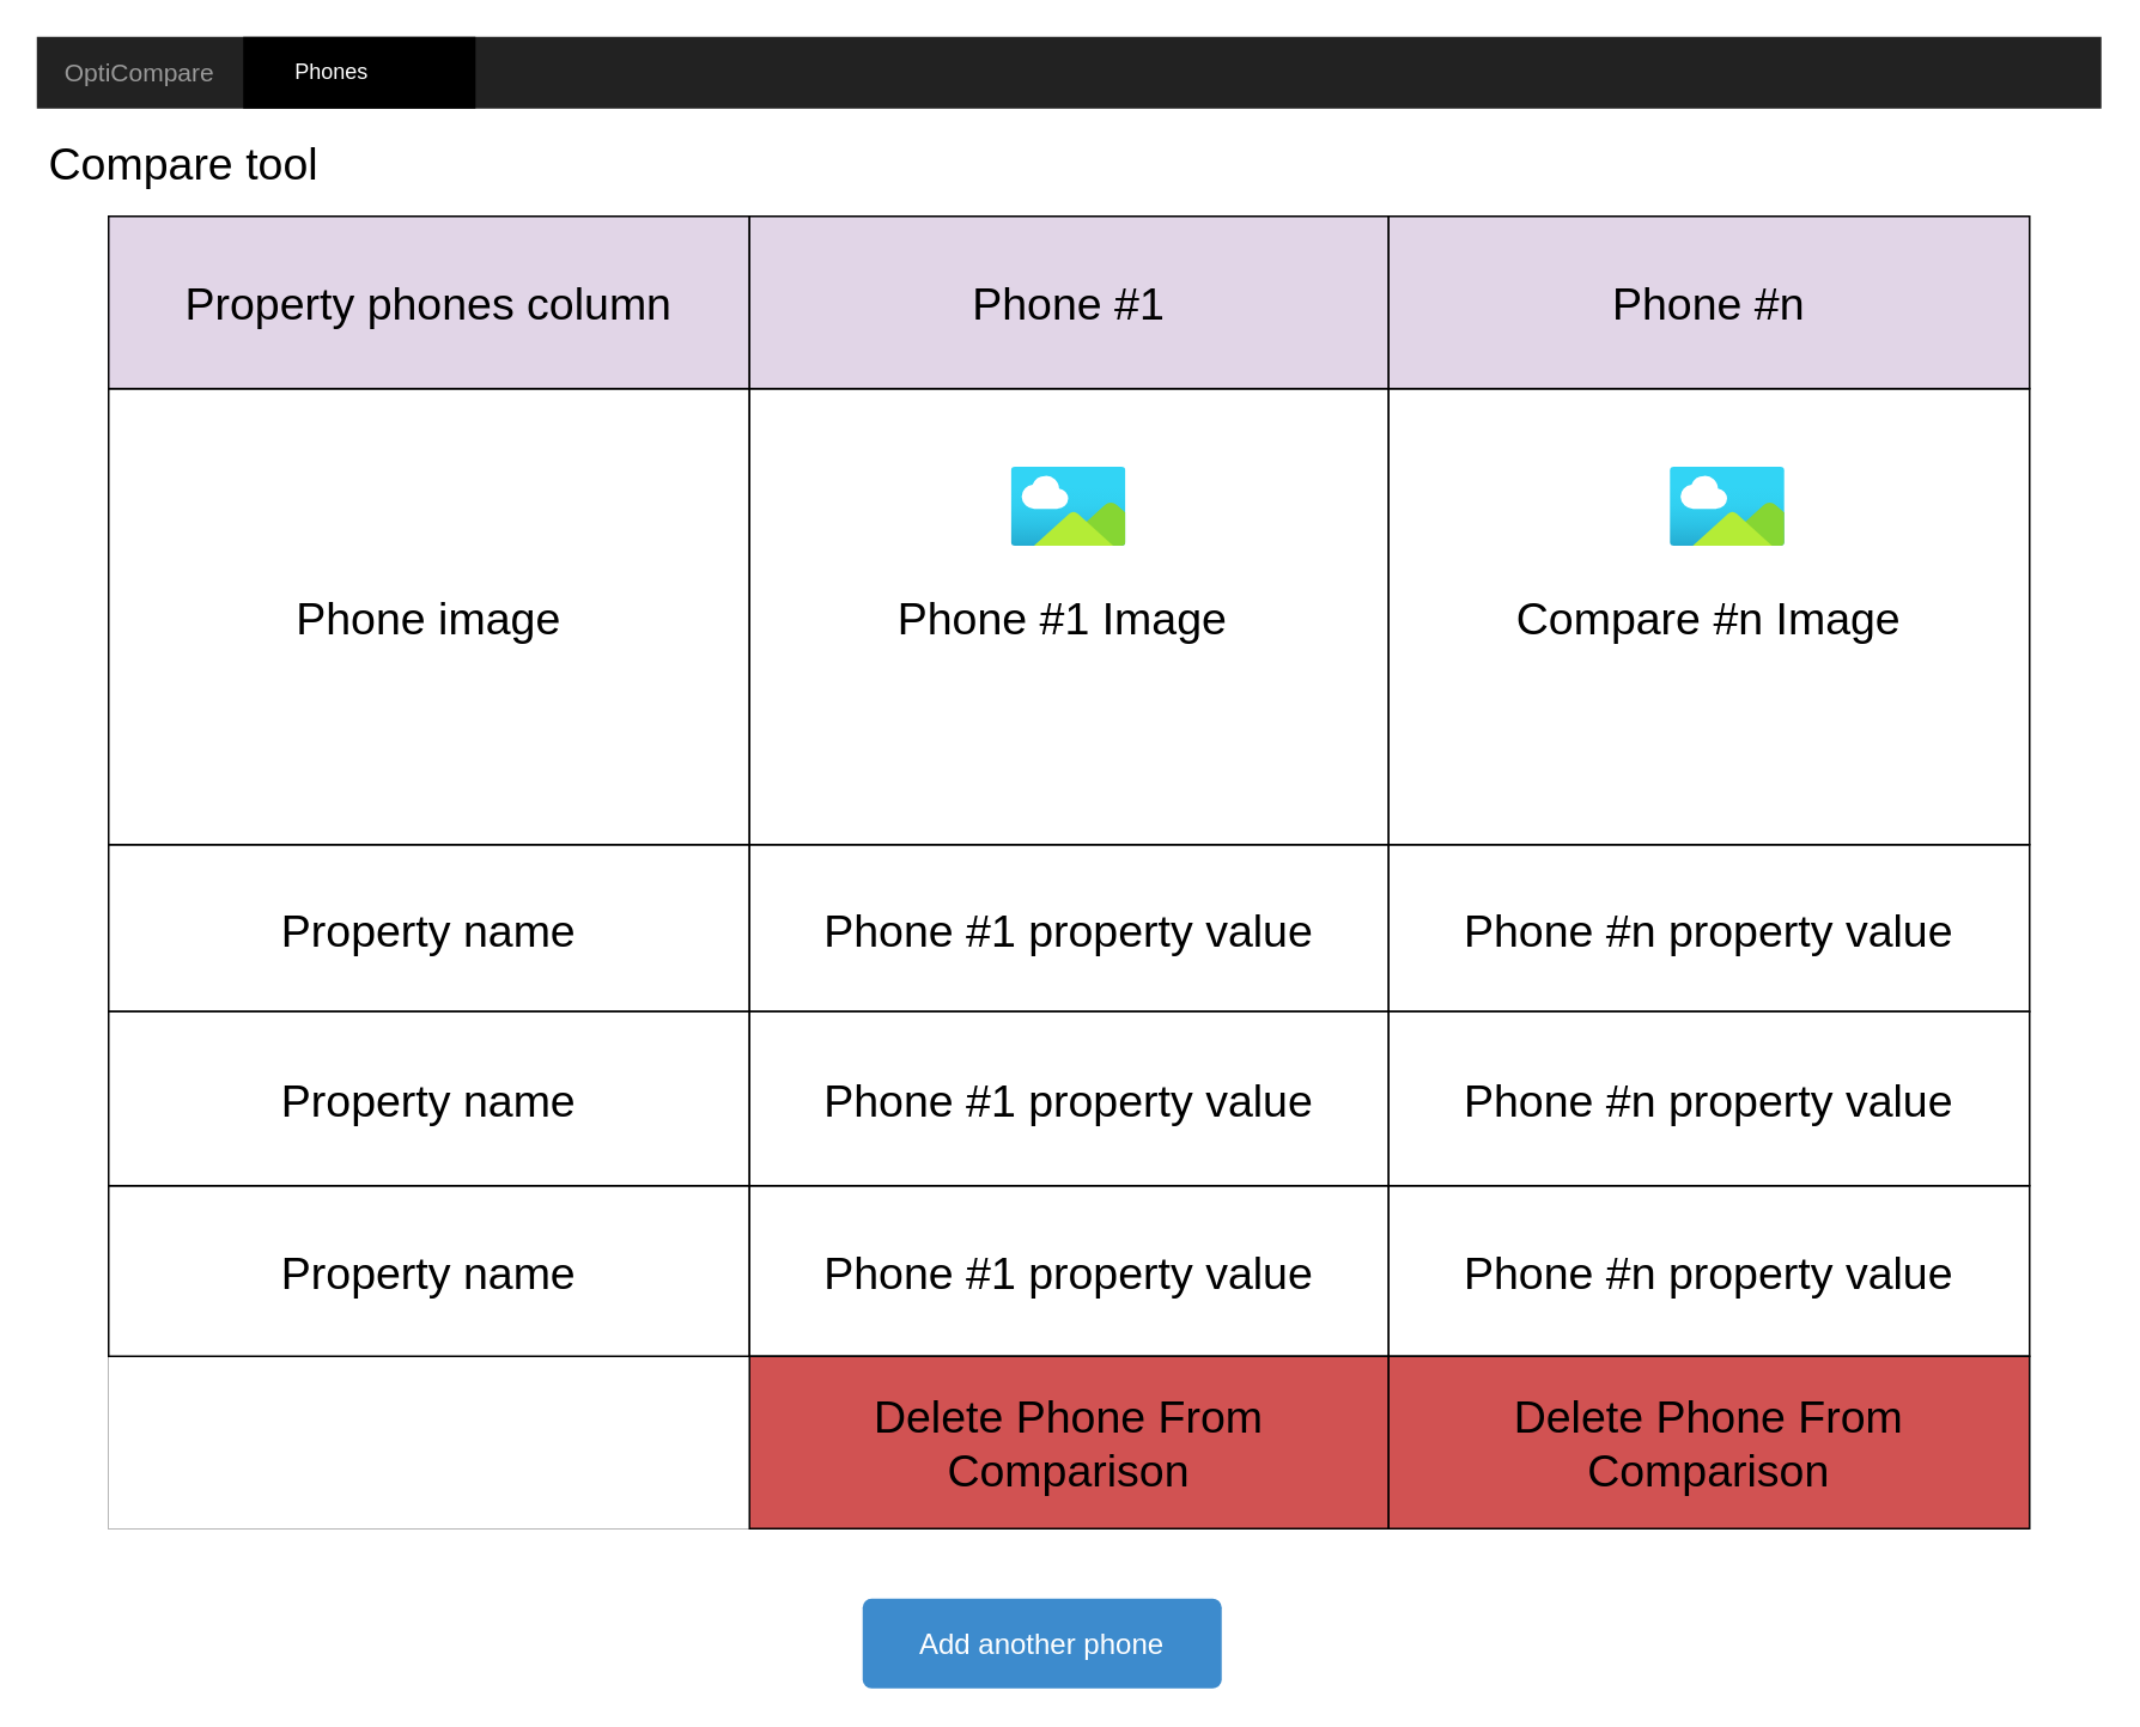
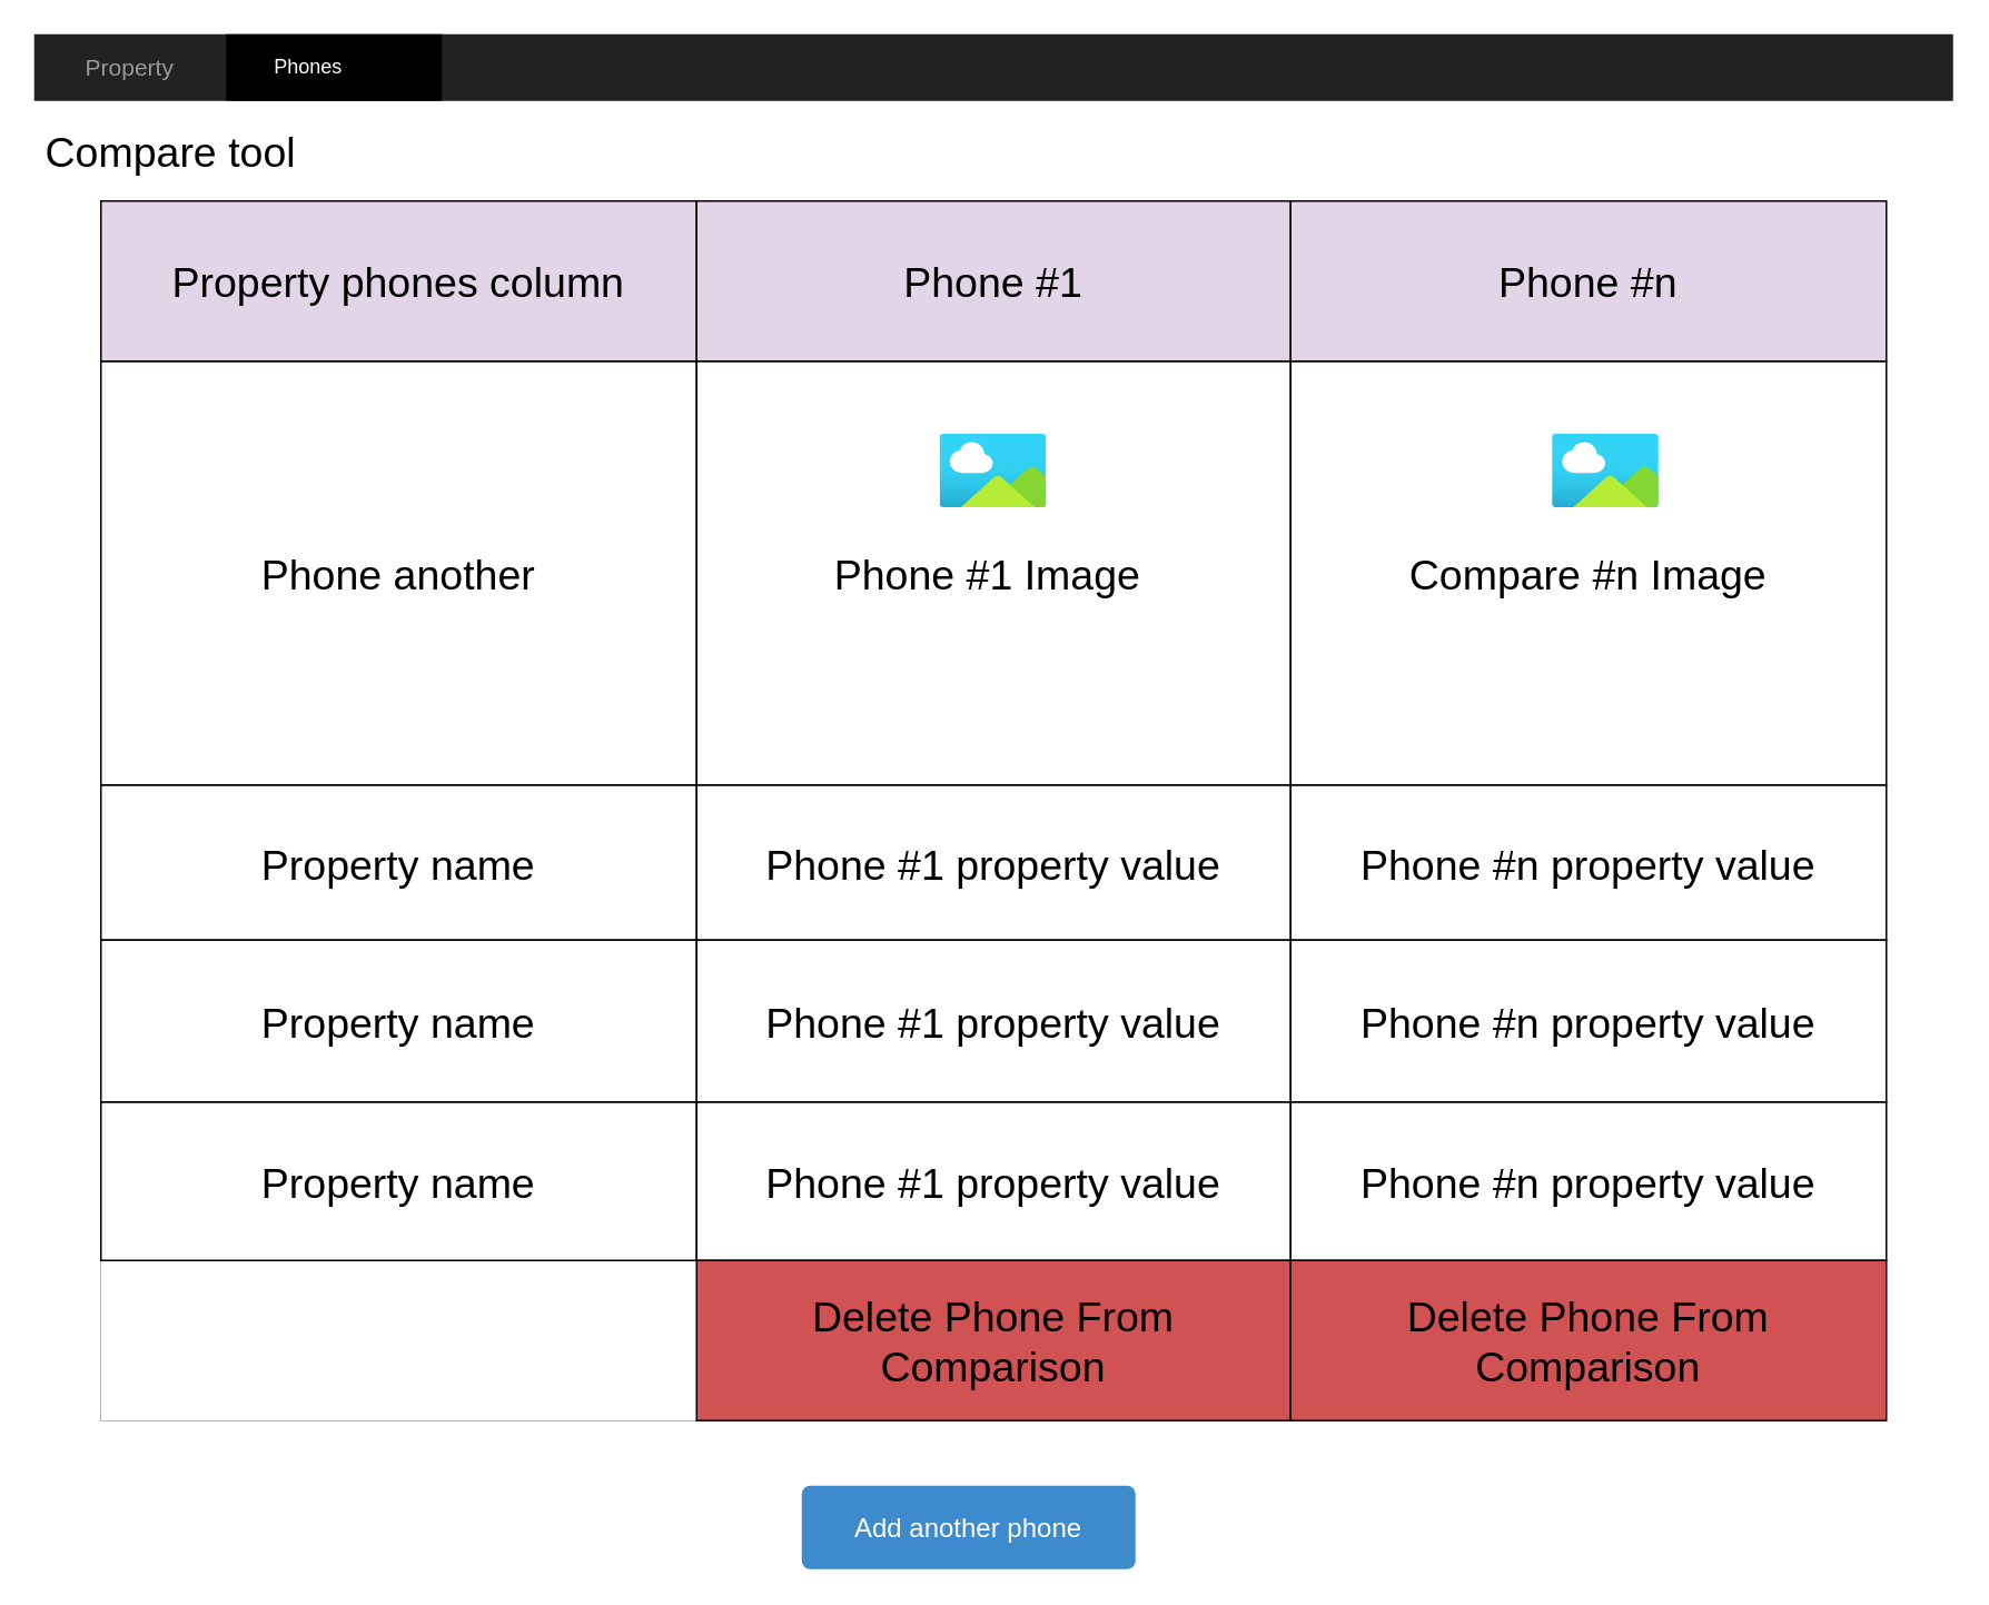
- <mxCell id="3" value="OptiCompare" style="html=1;shadow=0;dashed=0;fillColor=none;strokeColor=none;shape=mxgraph.bootstrap.rect;fontColor=#999999;fontSize=14;whiteSpace=wrap;" parent="2" vertex="1"><mxGeometry width="115" height="40" as="geometry" /></mxCell>
+ <mxCell id="3" value="Property" style="html=1;shadow=0;dashed=0;fillColor=none;strokeColor=none;shape=mxgraph.bootstrap.rect;fontColor=#999999;fontSize=14;whiteSpace=wrap;" parent="2" vertex="1"><mxGeometry width="115" height="40" as="geometry" /></mxCell>
- <mxCell id="13" value="Phone image" style="connectable=0;recursiveResize=0;strokeColor=inherit;fillColor=none;align=center;whiteSpace=wrap;html=1;fillStyle=auto;fontSize=25;fontColor=#000000;strokeWidth=1;" vertex="1" parent="12"><mxGeometry width="357" height="254" as="geometry"><mxRectangle width="357" height="254" as="alternateBounds" /></mxGeometry></mxCell>
+ <mxCell id="13" value="Phone another" style="connectable=0;recursiveResize=0;strokeColor=inherit;fillColor=none;align=center;whiteSpace=wrap;html=1;fillStyle=auto;fontSize=25;fontColor=#000000;strokeWidth=1;" vertex="1" parent="12"><mxGeometry width="357" height="254" as="geometry"><mxRectangle width="357" height="254" as="alternateBounds" /></mxGeometry></mxCell>
